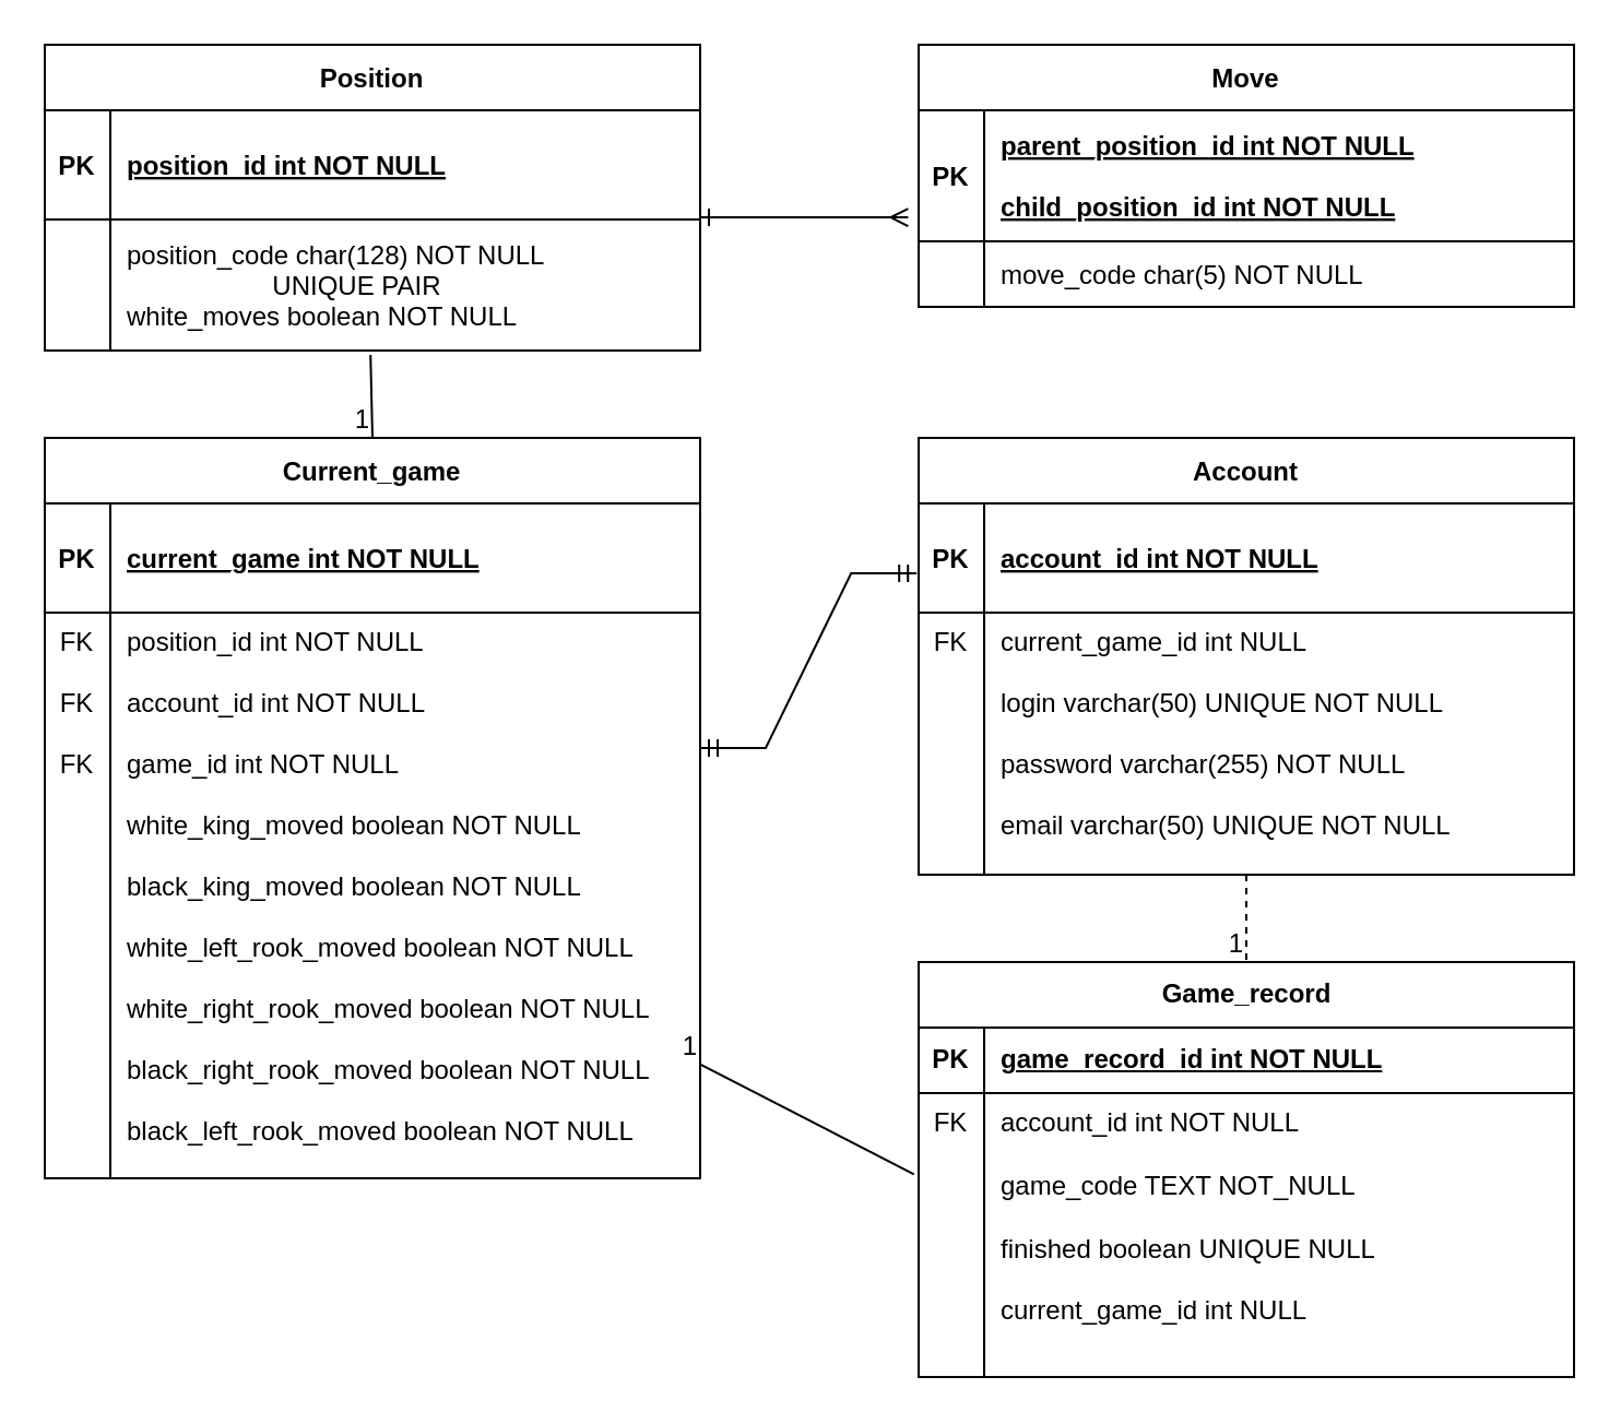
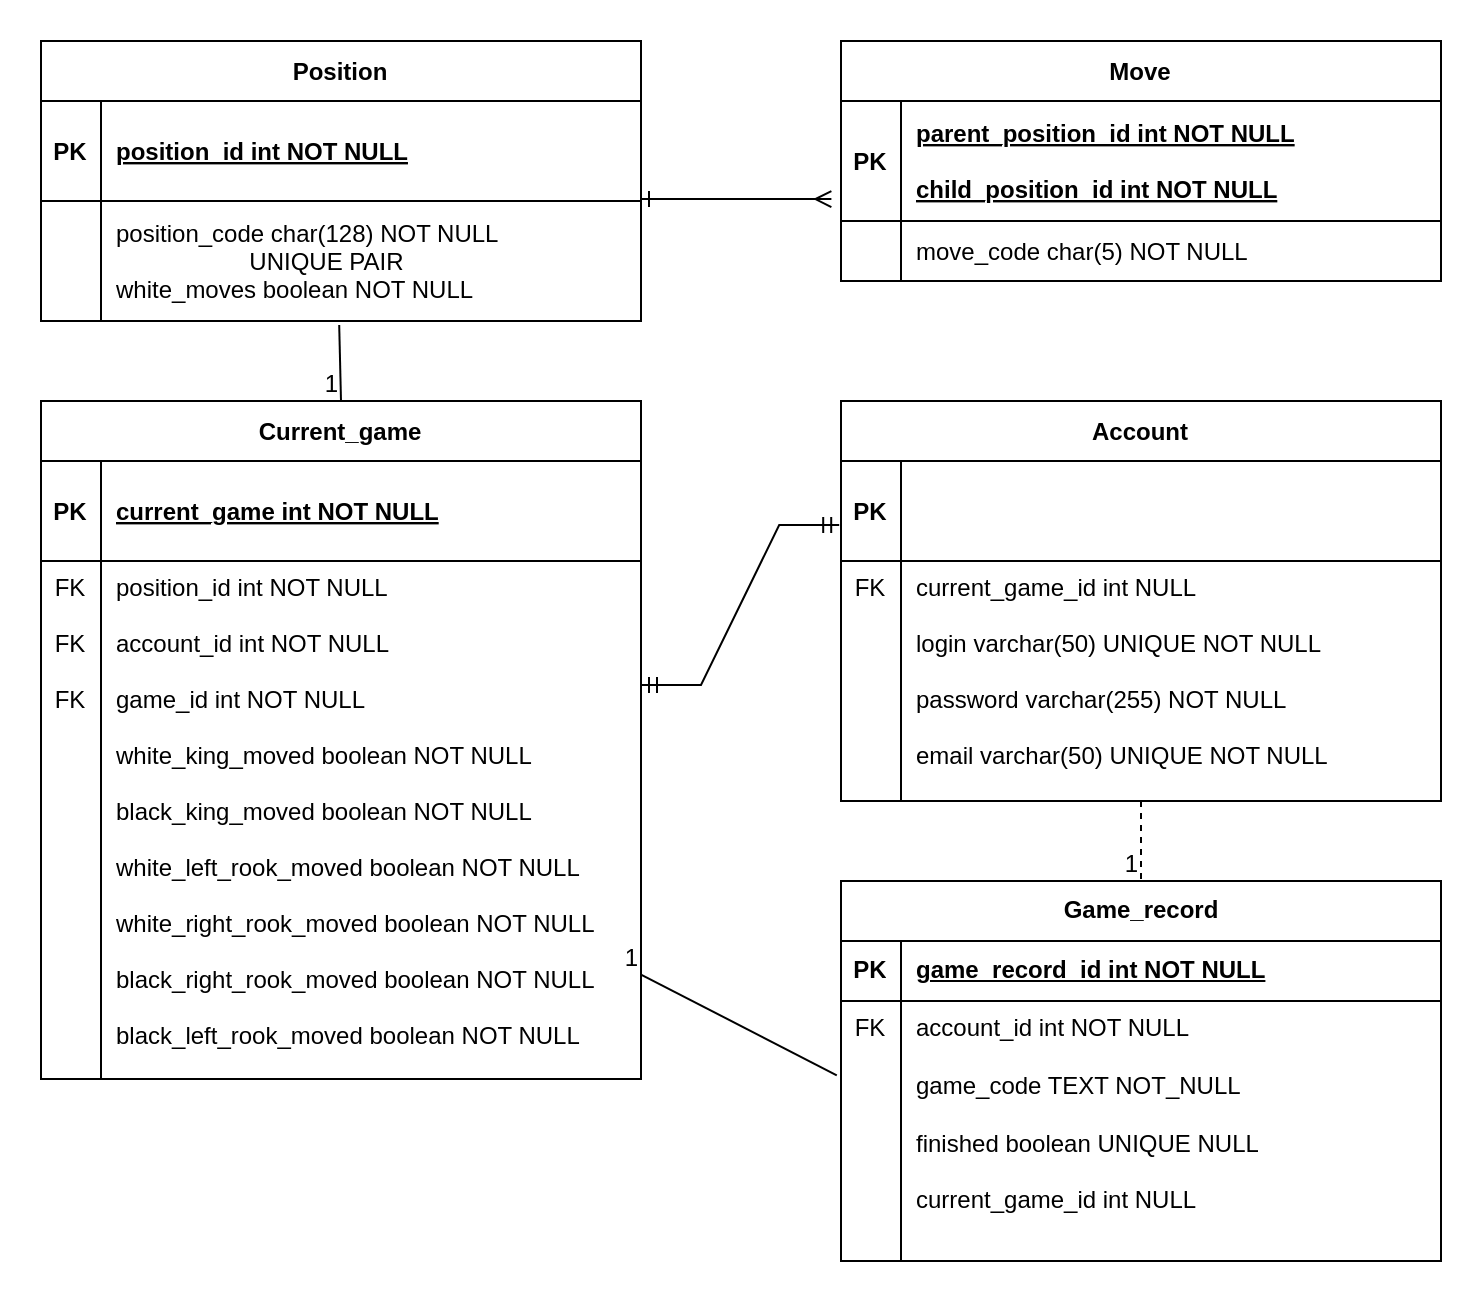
- <mxCell id="41" value="account_id int NOT NULL" style="shape=partialRectangle;overflow=hidden;connectable=0;fillColor=none;top=0;left=0;bottom=0;right=0;align=left;spacingLeft=6;fontStyle=5;" parent="39" vertex="1"><mxGeometry x="30" width="270" height="50" as="geometry"><mxRectangle width="270" height="50" as="alternateBounds" /></mxGeometry></mxCell>
